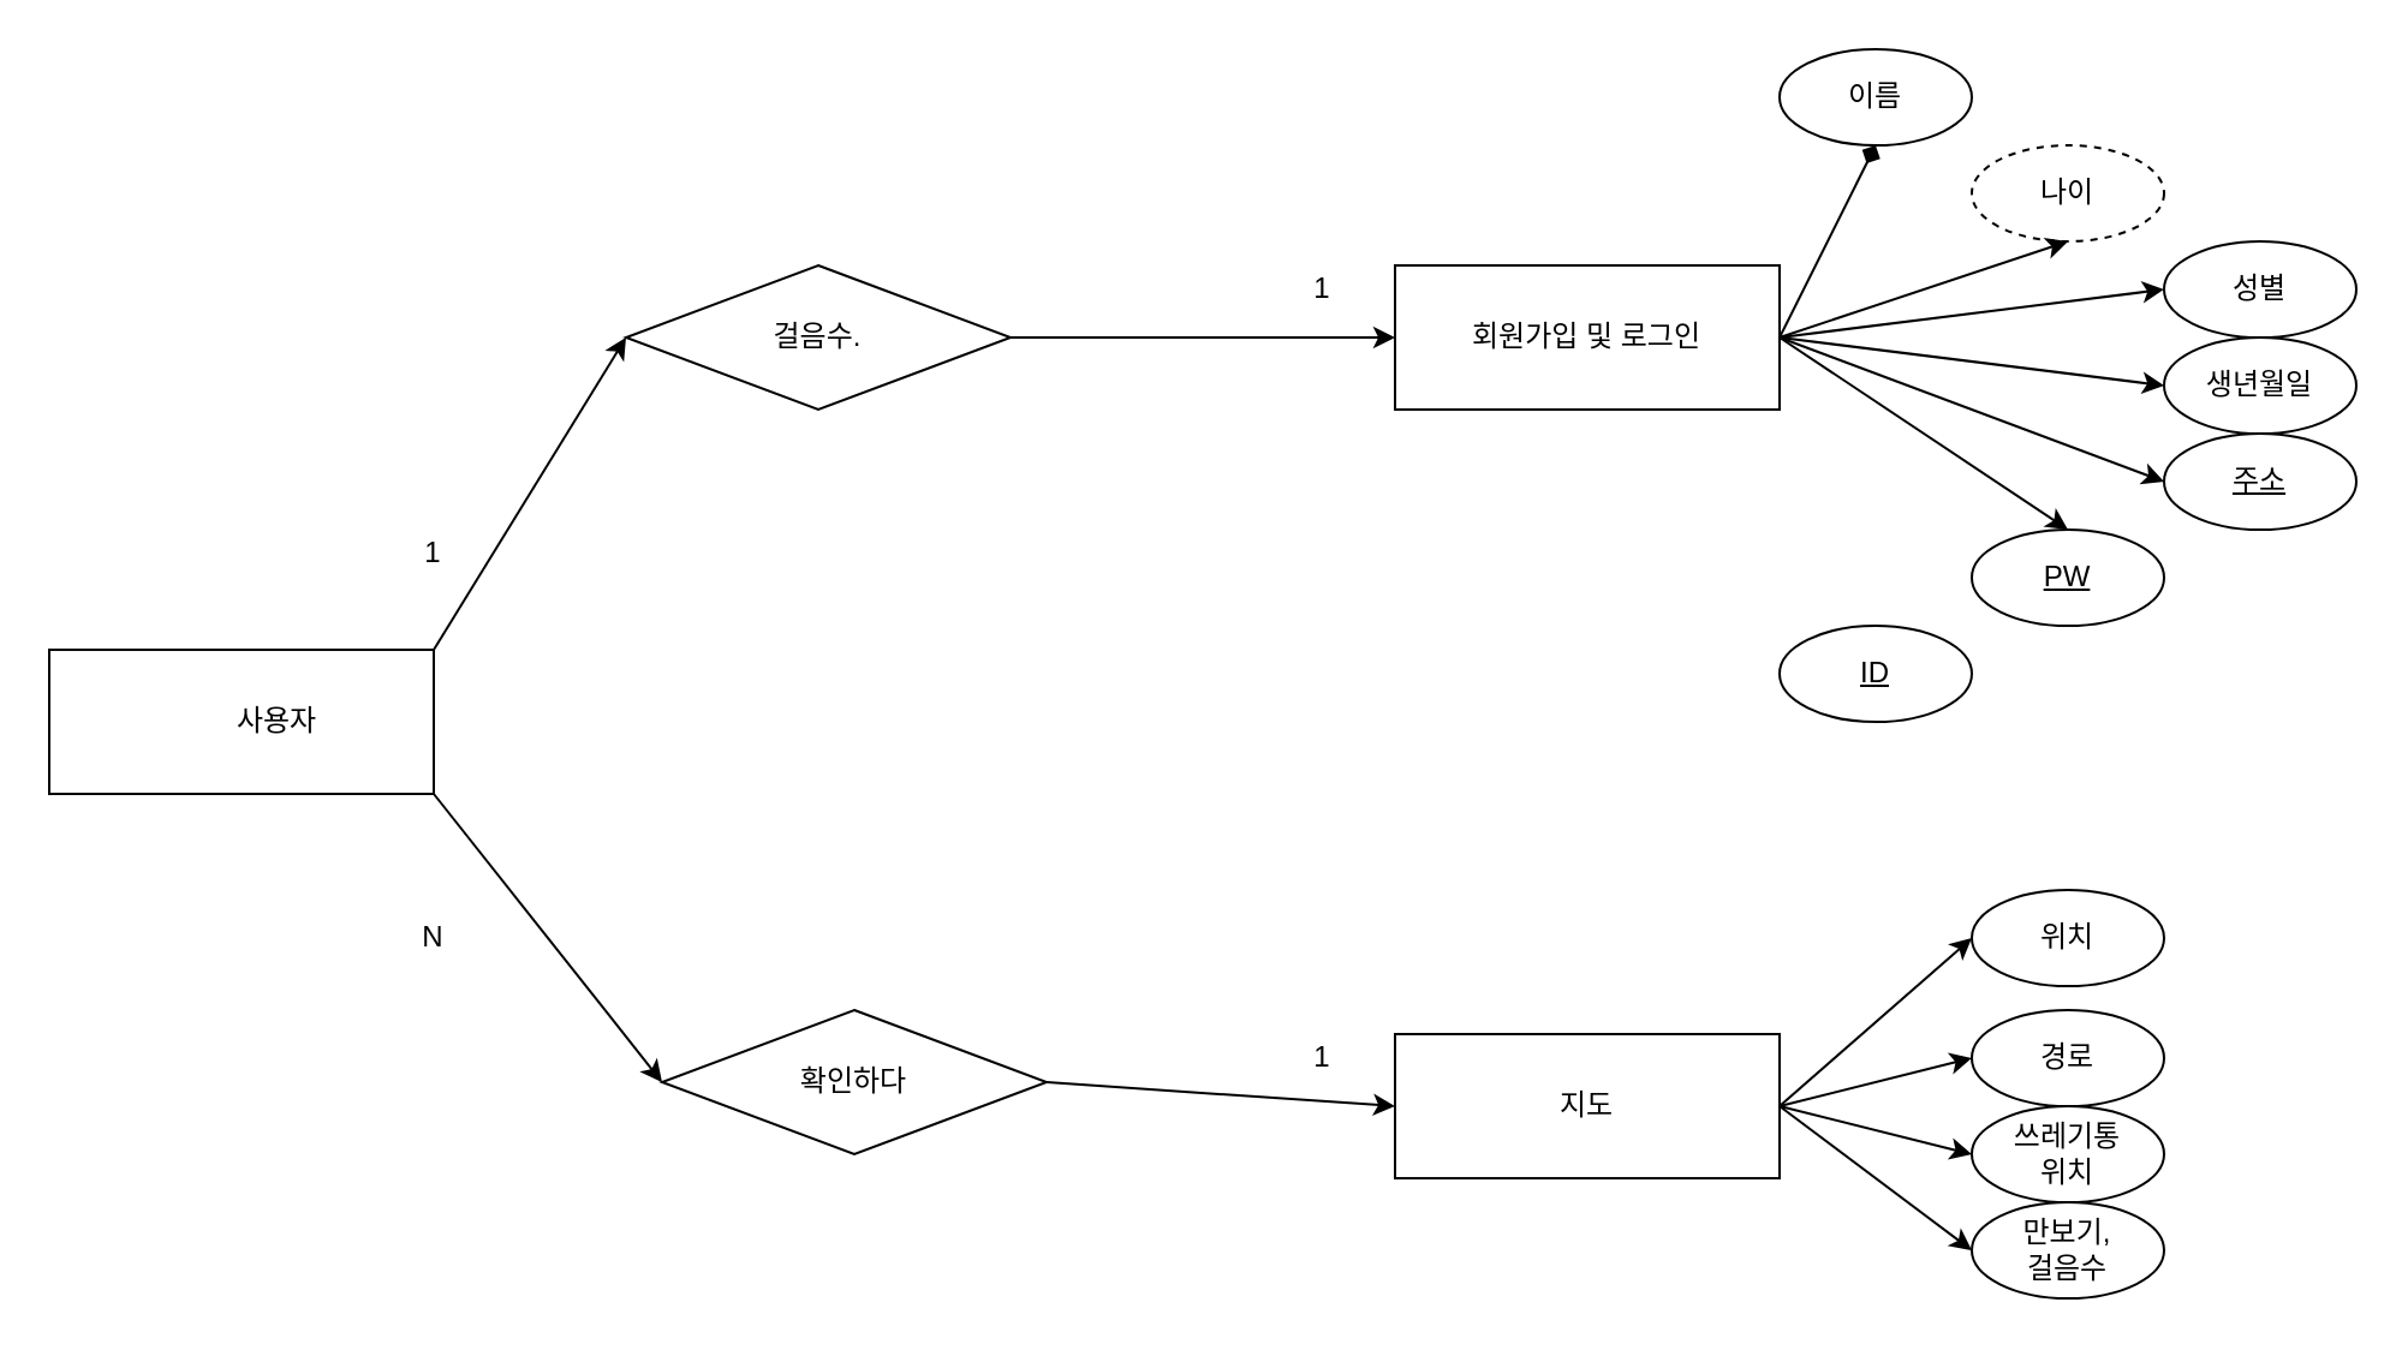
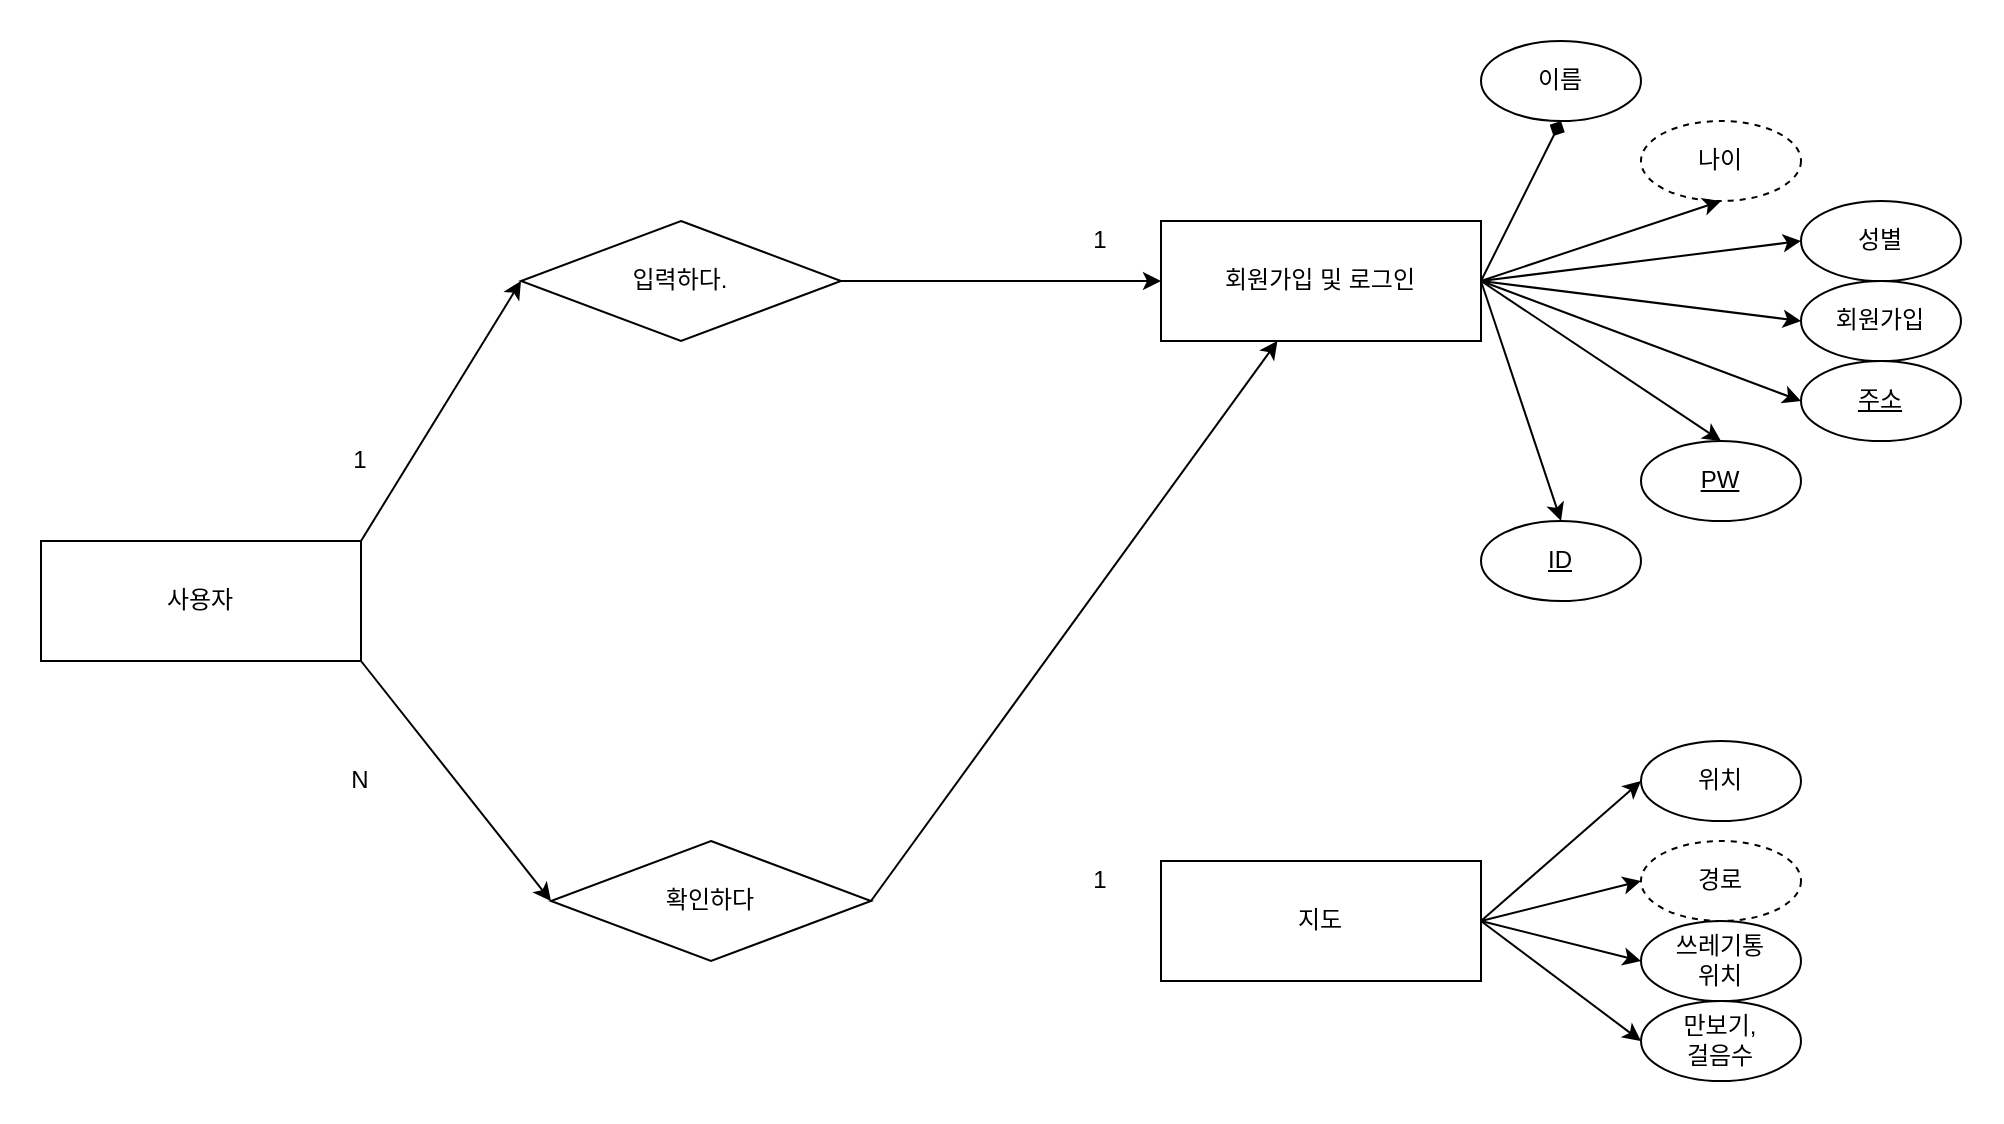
- <mxCell id="5" value="걸음수." style="rhombus;whiteSpace=wrap;html=1;rounded=0;sketch=0;" vertex="1" parent="1"><mxGeometry x="260" y="110" width="160" height="60" as="geometry" /></mxCell>
+ <mxCell id="5" value="입력하다." style="rhombus;whiteSpace=wrap;html=1;rounded=0;sketch=0;" vertex="1" parent="1"><mxGeometry x="260" y="110" width="160" height="60" as="geometry" /></mxCell>
- <mxCell id="18" value="생년월일" style="ellipse;whiteSpace=wrap;html=1;rounded=0;sketch=0;" vertex="1" parent="1"><mxGeometry x="900" y="140" width="80" height="40" as="geometry" /></mxCell>
+ <mxCell id="18" value="회원가입" style="ellipse;whiteSpace=wrap;html=1;rounded=0;sketch=0;" vertex="1" parent="1"><mxGeometry x="900" y="140" width="80" height="40" as="geometry" /></mxCell>
+ <mxCell id="25" value="" style="endArrow=classic;html=1;exitX=1;exitY=0.5;exitDx=0;exitDy=0;entryX=0.5;entryY=0;entryDx=0;entryDy=0;" edge="1" parent="1" source="3" target="17"><mxGeometry width="50" height="50" relative="1" as="geometry"><mxPoint x="750" y="150" as="sourcePoint" /><mxPoint x="790" y="70" as="targetPoint" /><Array as="points" /></mxGeometry></mxCell>
- <mxCell id="7" value="&lt;font color=&quot;#000000&quot;&gt;사용자&lt;/font&gt;" style="text;html=1;strokeColor=none;fillColor=none;align=center;verticalAlign=middle;whiteSpace=wrap;rounded=0;sketch=0;" vertex="1" parent="1"><mxGeometry x="55" y="280" width="120" height="40" as="geometry" /></mxCell>
+ <mxCell id="7" value="&lt;font color=&quot;#000000&quot;&gt;사용자&lt;/font&gt;" style="text;html=1;strokeColor=none;fillColor=none;align=center;verticalAlign=middle;whiteSpace=wrap;rounded=0;sketch=0;" vertex="1" parent="1"><mxGeometry x="40" y="280" width="120" height="40" as="geometry" /></mxCell>
- <mxCell id="27" value="경로" style="ellipse;whiteSpace=wrap;html=1;rounded=0;sketch=0;" vertex="1" parent="1"><mxGeometry x="820" y="420" width="80" height="40" as="geometry" /></mxCell>
+ <mxCell id="27" value="경로" style="ellipse;whiteSpace=wrap;html=1;rounded=0;sketch=0;dashed=1;" vertex="1" parent="1"><mxGeometry x="820" y="420" width="80" height="40" as="geometry" /></mxCell>
- <mxCell id="11" value="" style="endArrow=classic;html=1;exitX=1;exitY=0.5;exitDx=0;exitDy=0;entryX=0;entryY=0.5;entryDx=0;entryDy=0;" edge="1" parent="1" source="6" target="4"><mxGeometry width="50" height="50" relative="1" as="geometry"><mxPoint x="450" y="340" as="sourcePoint" /><mxPoint x="500" y="290" as="targetPoint" /></mxGeometry></mxCell>
+ <mxCell id="11" value="" style="endArrow=classic;html=1;exitX=1;exitY=0.5;exitDx=0;exitDy=0;" edge="1" parent="1" source="6" target="3"><mxGeometry width="50" height="50" relative="1" as="geometry"><mxPoint x="450" y="340" as="sourcePoint" /><mxPoint x="500" y="290" as="targetPoint" /></mxGeometry></mxCell>
